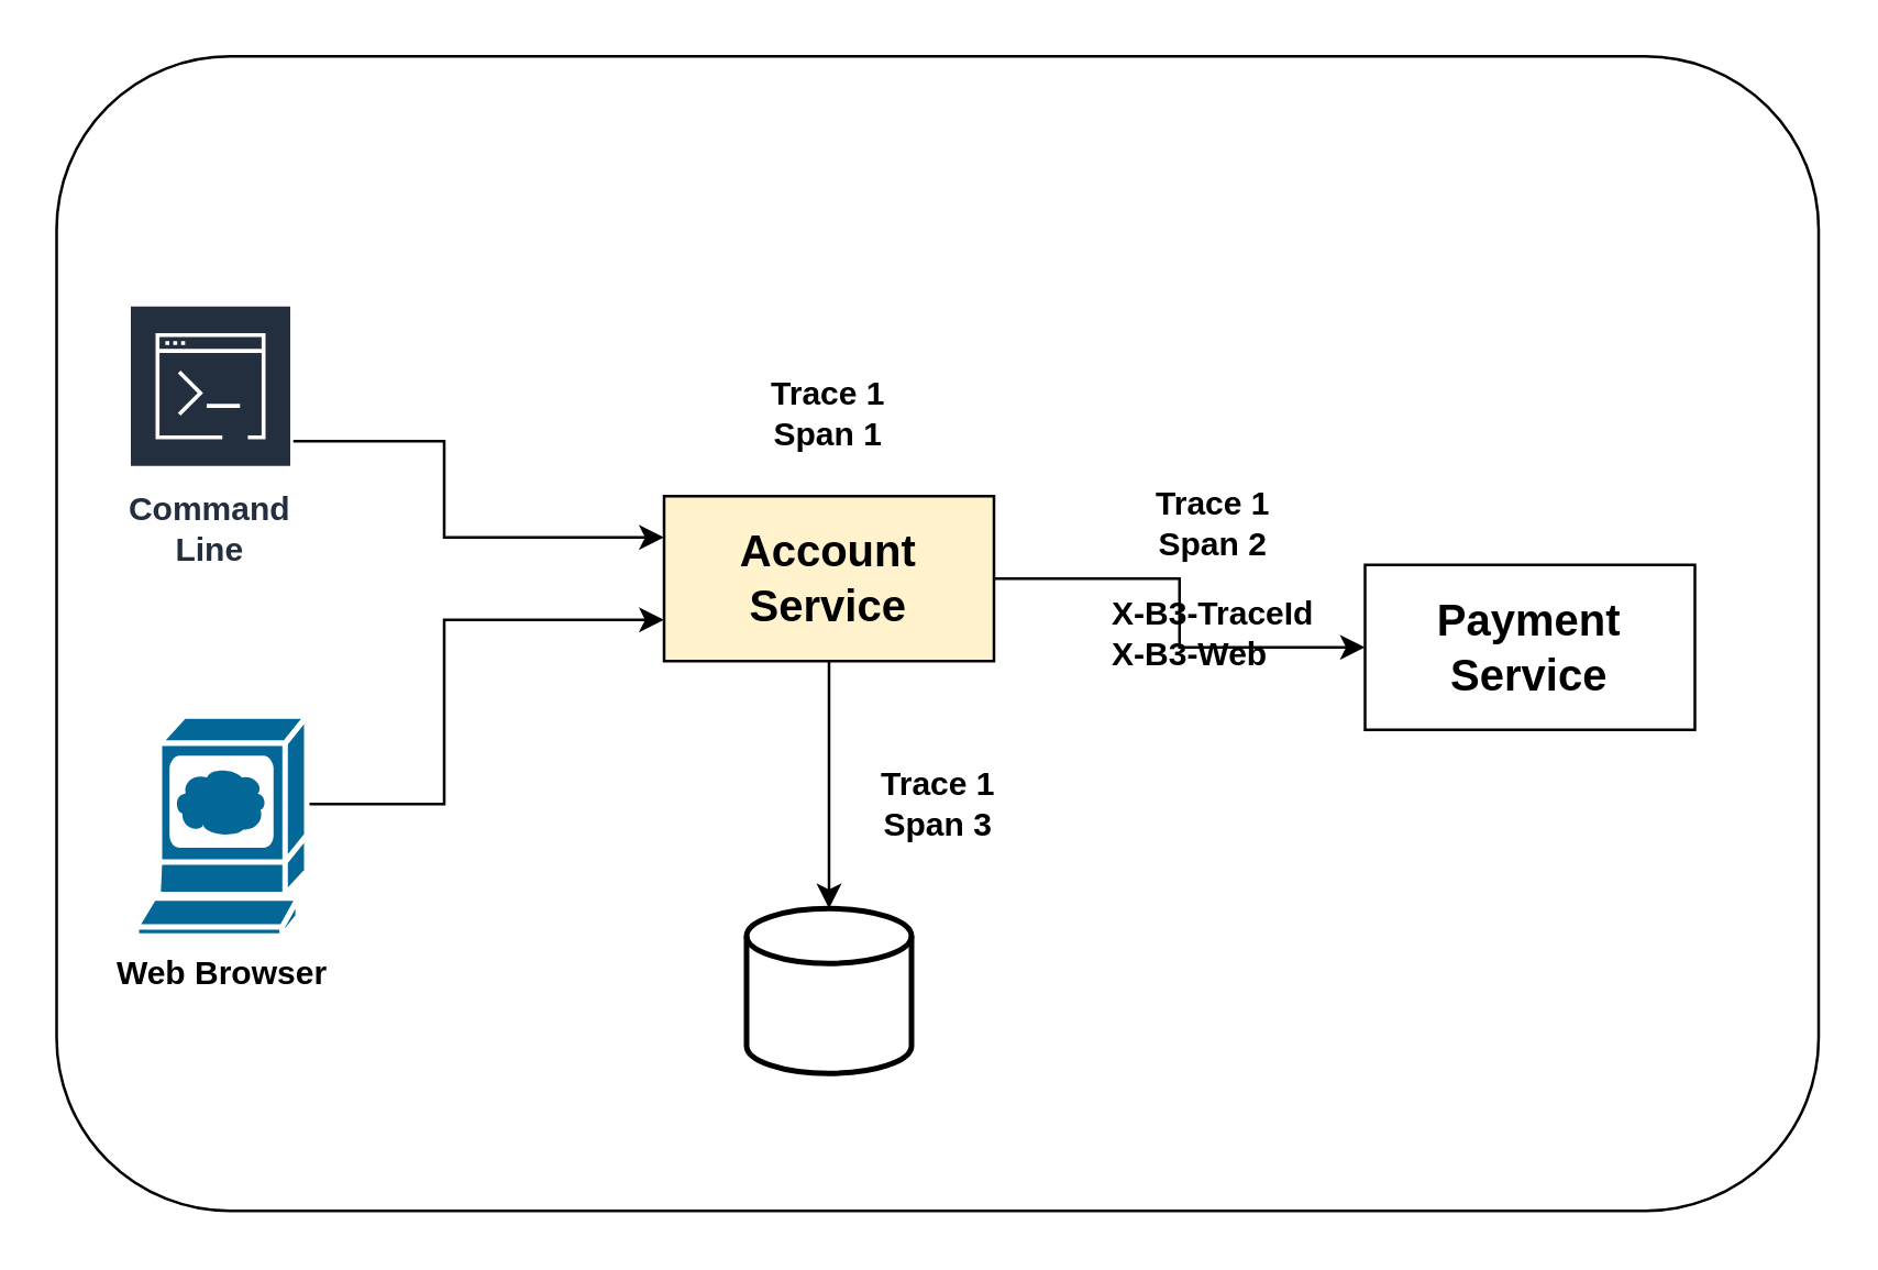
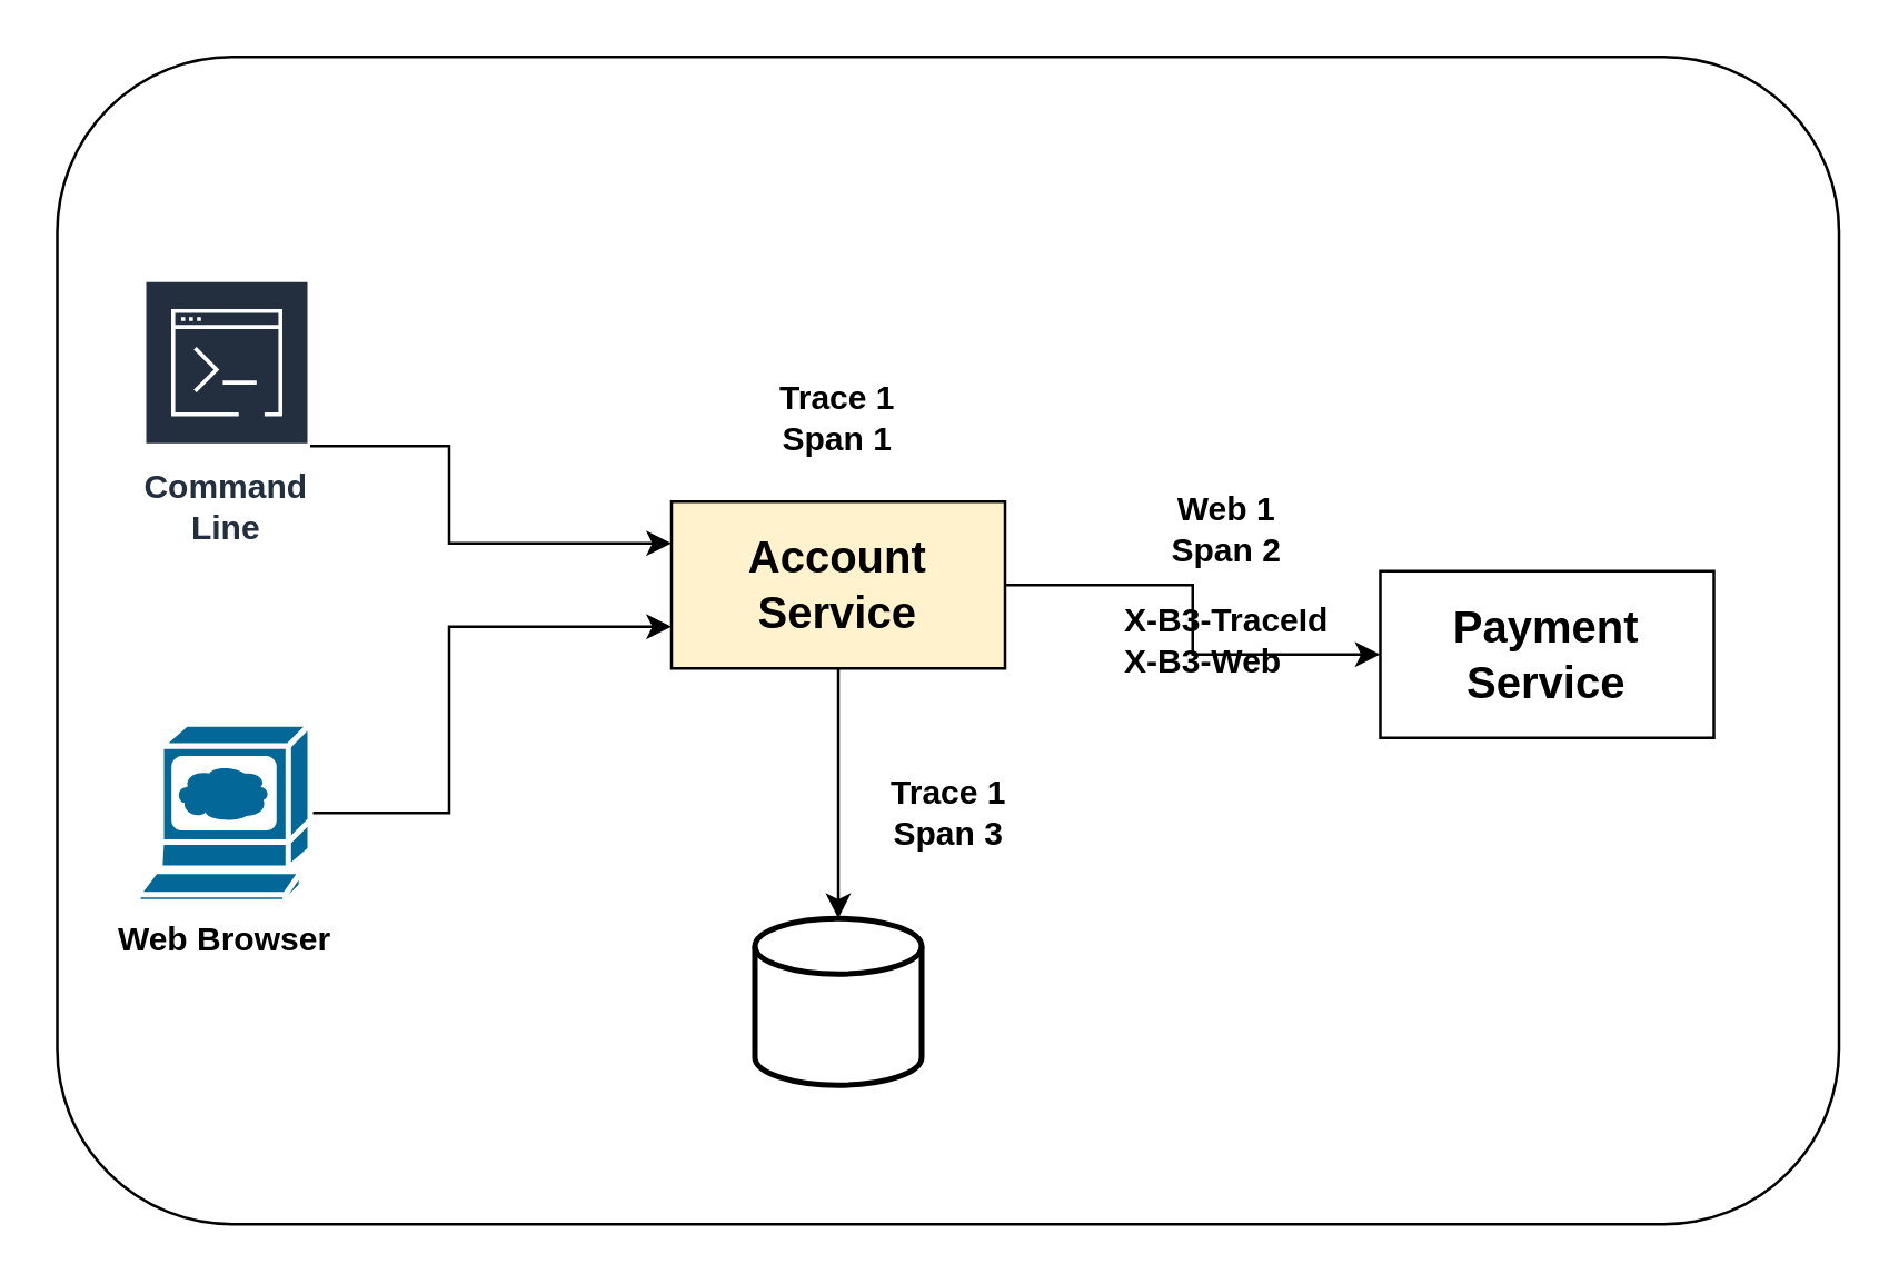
- <mxCell id="10" value="&lt;font style=&quot;font-size: 12px&quot;&gt;Command Line&lt;/font&gt;" style="outlineConnect=0;fontColor=#232F3E;gradientColor=none;strokeColor=#ffffff;fillColor=#232F3E;dashed=0;verticalLabelPosition=middle;verticalAlign=bottom;align=center;html=1;whiteSpace=wrap;fontSize=10;fontStyle=1;spacing=3;shape=mxgraph.aws4.productIcon;prIcon=mxgraph.aws4.command_line_interface;" vertex="1" parent="1"><mxGeometry x="46" y="110" width="60" height="100" as="geometry" /></mxCell>
+ <mxCell id="10" value="&lt;font style=&quot;font-size: 12px&quot;&gt;Command Line&lt;/font&gt;" style="outlineConnect=0;fontColor=#232F3E;gradientColor=none;strokeColor=#ffffff;fillColor=#232F3E;dashed=0;verticalLabelPosition=middle;verticalAlign=bottom;align=center;html=1;whiteSpace=wrap;fontSize=10;fontStyle=1;spacing=3;shape=mxgraph.aws4.productIcon;prIcon=mxgraph.aws4.command_line_interface;" vertex="1" parent="1"><mxGeometry x="51" y="100" width="60" height="100" as="geometry" /></mxCell>
- <mxCell id="12" value="&lt;b&gt;Trace 1&lt;br&gt;Span 2&lt;/b&gt;&lt;br&gt;" style="text;html=1;strokeColor=none;fillColor=none;align=center;verticalAlign=middle;whiteSpace=wrap;rounded=0;" vertex="1" parent="1"><mxGeometry x="411" y="180" width="60" height="20" as="geometry" /></mxCell>
+ <mxCell id="12" value="&lt;b&gt;Web 1&lt;br&gt;Span 2&lt;/b&gt;&lt;br&gt;" style="text;html=1;strokeColor=none;fillColor=none;align=center;verticalAlign=middle;whiteSpace=wrap;rounded=0;" vertex="1" parent="1"><mxGeometry x="411" y="180" width="60" height="20" as="geometry" /></mxCell>
- <mxCell id="8" value="&lt;b&gt;Web Browser&lt;/b&gt;" style="shape=mxgraph.cisco.computers_and_peripherals.web_browser;html=1;dashed=0;fillColor=#036897;strokeColor=#ffffff;strokeWidth=2;verticalLabelPosition=bottom;verticalAlign=top" vertex="1" parent="1"><mxGeometry x="49" y="260" width="62" height="80" as="geometry" /></mxCell>
+ <mxCell id="8" value="&lt;b&gt;Web Browser&lt;/b&gt;" style="shape=mxgraph.cisco.computers_and_peripherals.web_browser;html=1;dashed=0;fillColor=#036897;strokeColor=#ffffff;strokeWidth=2;verticalLabelPosition=bottom;verticalAlign=top" vertex="1" parent="1"><mxGeometry x="49" y="260" width="62" height="64" as="geometry" /></mxCell>
